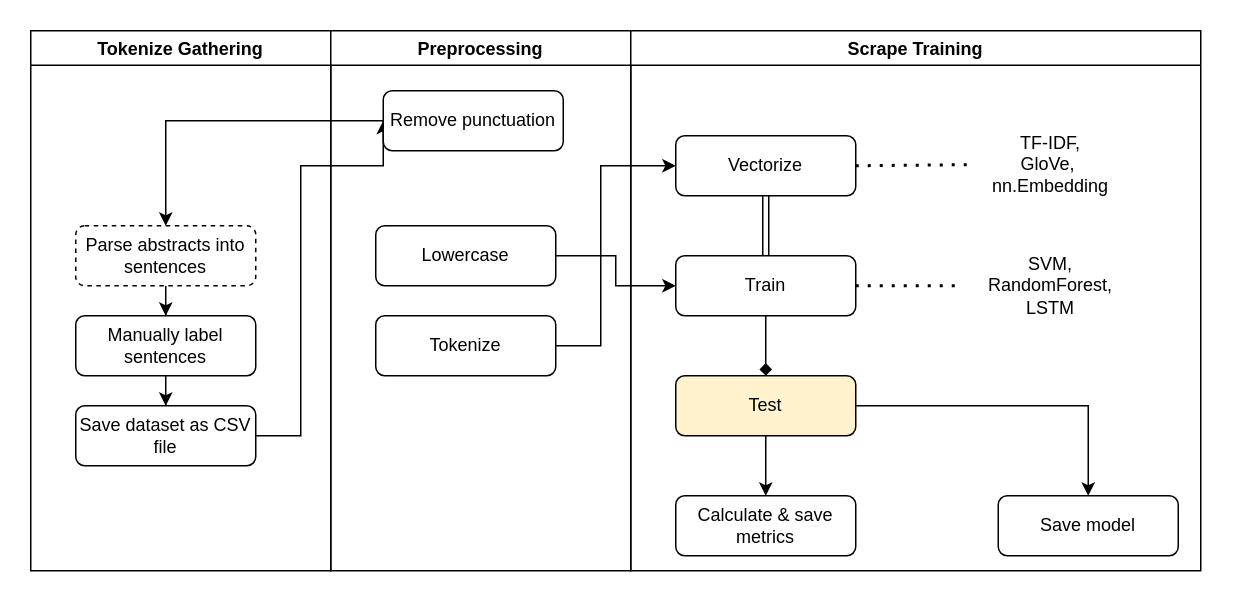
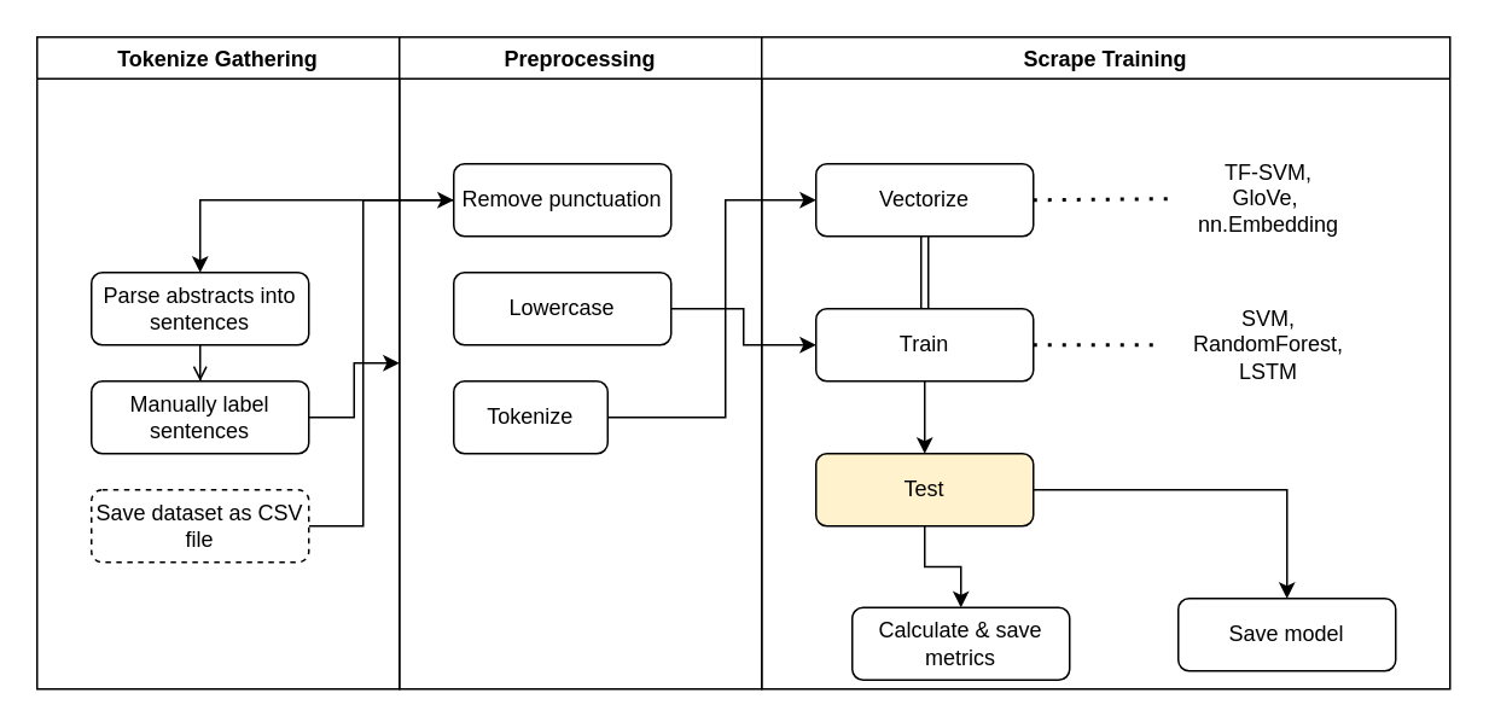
- <mxCell id="9" value="Remove punctuation" style="rounded=1;whiteSpace=wrap;html=1;fontSize=12;glass=0;strokeWidth=1;shadow=0;" parent="1" vertex="1"><mxGeometry x="255" y="60" width="120" height="40" as="geometry" /></mxCell>
+ <mxCell id="9" value="Remove punctuation" style="rounded=1;whiteSpace=wrap;html=1;fontSize=12;glass=0;strokeWidth=1;shadow=0;" parent="1" vertex="1"><mxGeometry x="250" y="90" width="120" height="40" as="geometry" /></mxCell>
- <mxCell id="27" value="TF-IDF, &lt;br&gt;GloVe,&amp;nbsp; nn.Embedding" style="text;html=1;strokeColor=none;fillColor=none;align=center;verticalAlign=middle;whiteSpace=wrap;rounded=0;" parent="26" vertex="1"><mxGeometry x="230" y="77.5" width="100" height="22.5" as="geometry" /></mxCell>
+ <mxCell id="27" value="TF-SVM, &lt;br&gt;GloVe,&amp;nbsp; nn.Embedding" style="text;html=1;strokeColor=none;fillColor=none;align=center;verticalAlign=middle;whiteSpace=wrap;rounded=0;" parent="26" vertex="1"><mxGeometry x="230" y="77.5" width="100" height="22.5" as="geometry" /></mxCell>
- <mxCell id="3" value="Parse abstracts into sentences" style="rounded=1;whiteSpace=wrap;html=1;fontSize=12;glass=0;strokeWidth=1;shadow=0;dashed=1;" parent="1" vertex="1"><mxGeometry x="50" y="150" width="120" height="40" as="geometry" /></mxCell>
+ <mxCell id="3" value="Parse abstracts into sentences" style="rounded=1;whiteSpace=wrap;html=1;fontSize=12;glass=0;strokeWidth=1;shadow=0;" parent="1" vertex="1"><mxGeometry x="50" y="150" width="120" height="40" as="geometry" /></mxCell>
- <mxCell id="2" value="" style="edgeStyle=orthogonalEdgeStyle;rounded=0;orthogonalLoop=1;jettySize=auto;html=1;" parent="1" source="3" target="5" edge="1"><mxGeometry relative="1" as="geometry" /></mxCell>
+ <mxCell id="2" value="" style="edgeStyle=orthogonalEdgeStyle;rounded=0;orthogonalLoop=1;jettySize=auto;html=1;endArrow=open;" parent="1" source="3" target="5" edge="1"><mxGeometry relative="1" as="geometry" /></mxCell>
- <mxCell id="13" value="Tokenize" style="rounded=1;whiteSpace=wrap;html=1;fontSize=12;glass=0;strokeWidth=1;shadow=0;" parent="1" vertex="1"><mxGeometry x="250" y="210" width="120" height="40" as="geometry" /></mxCell>
+ <mxCell id="13" value="Tokenize" style="rounded=1;whiteSpace=wrap;html=1;fontSize=12;glass=0;strokeWidth=1;shadow=0;" parent="1" vertex="1"><mxGeometry x="250" y="210" width="85" height="40" as="geometry" /></mxCell>
- <mxCell id="17" value="" style="edgeStyle=orthogonalEdgeStyle;rounded=0;orthogonalLoop=1;jettySize=auto;html=1;endArrow=diamond;" parent="1" source="19" target="21" edge="1"><mxGeometry relative="1" as="geometry" /></mxCell>
+ <mxCell id="17" value="" style="edgeStyle=orthogonalEdgeStyle;rounded=0;orthogonalLoop=1;jettySize=auto;html=1;" parent="1" source="19" target="21" edge="1"><mxGeometry relative="1" as="geometry" /></mxCell>
- <mxCell id="4" value="" style="edgeStyle=orthogonalEdgeStyle;rounded=0;orthogonalLoop=1;jettySize=auto;html=1;" parent="1" source="5" target="7" edge="1"><mxGeometry relative="1" as="geometry" /></mxCell>
+ <mxCell id="4" value="" style="edgeStyle=orthogonalEdgeStyle;rounded=0;orthogonalLoop=1;jettySize=auto;html=1;" parent="1" source="5" target="25" edge="1"><mxGeometry relative="1" as="geometry" /></mxCell>
- <mxCell id="7" value="Save dataset as CSV file" style="rounded=1;whiteSpace=wrap;html=1;fontSize=12;glass=0;strokeWidth=1;shadow=0;" parent="1" vertex="1"><mxGeometry x="50" y="270" width="120" height="40" as="geometry" /></mxCell>
+ <mxCell id="7" value="Save dataset as CSV file" style="rounded=1;whiteSpace=wrap;html=1;fontSize=12;glass=0;strokeWidth=1;shadow=0;dashed=1;" parent="1" vertex="1"><mxGeometry x="50" y="270" width="120" height="40" as="geometry" /></mxCell>
- <mxCell id="22" value="Calculate &amp;amp; save metrics" style="rounded=1;whiteSpace=wrap;html=1;fontSize=12;glass=0;strokeWidth=1;shadow=0;" parent="1" vertex="1"><mxGeometry x="450" y="330" width="120" height="40" as="geometry" /></mxCell>
+ <mxCell id="22" value="Calculate &amp;amp; save metrics" style="rounded=1;whiteSpace=wrap;html=1;fontSize=12;glass=0;strokeWidth=1;shadow=0;" parent="1" vertex="1"><mxGeometry x="470" y="335" width="120" height="40" as="geometry" /></mxCell>
- <mxCell id="23" value="Save model" style="rounded=1;whiteSpace=wrap;html=1;fontSize=12;glass=0;strokeWidth=1;shadow=0;" parent="1" vertex="1"><mxGeometry x="665" y="330" width="120" height="40" as="geometry" /></mxCell>
+ <mxCell id="23" value="Save model" style="rounded=1;whiteSpace=wrap;html=1;fontSize=12;glass=0;strokeWidth=1;shadow=0;" parent="1" vertex="1"><mxGeometry x="650" y="330" width="120" height="40" as="geometry" /></mxCell>
